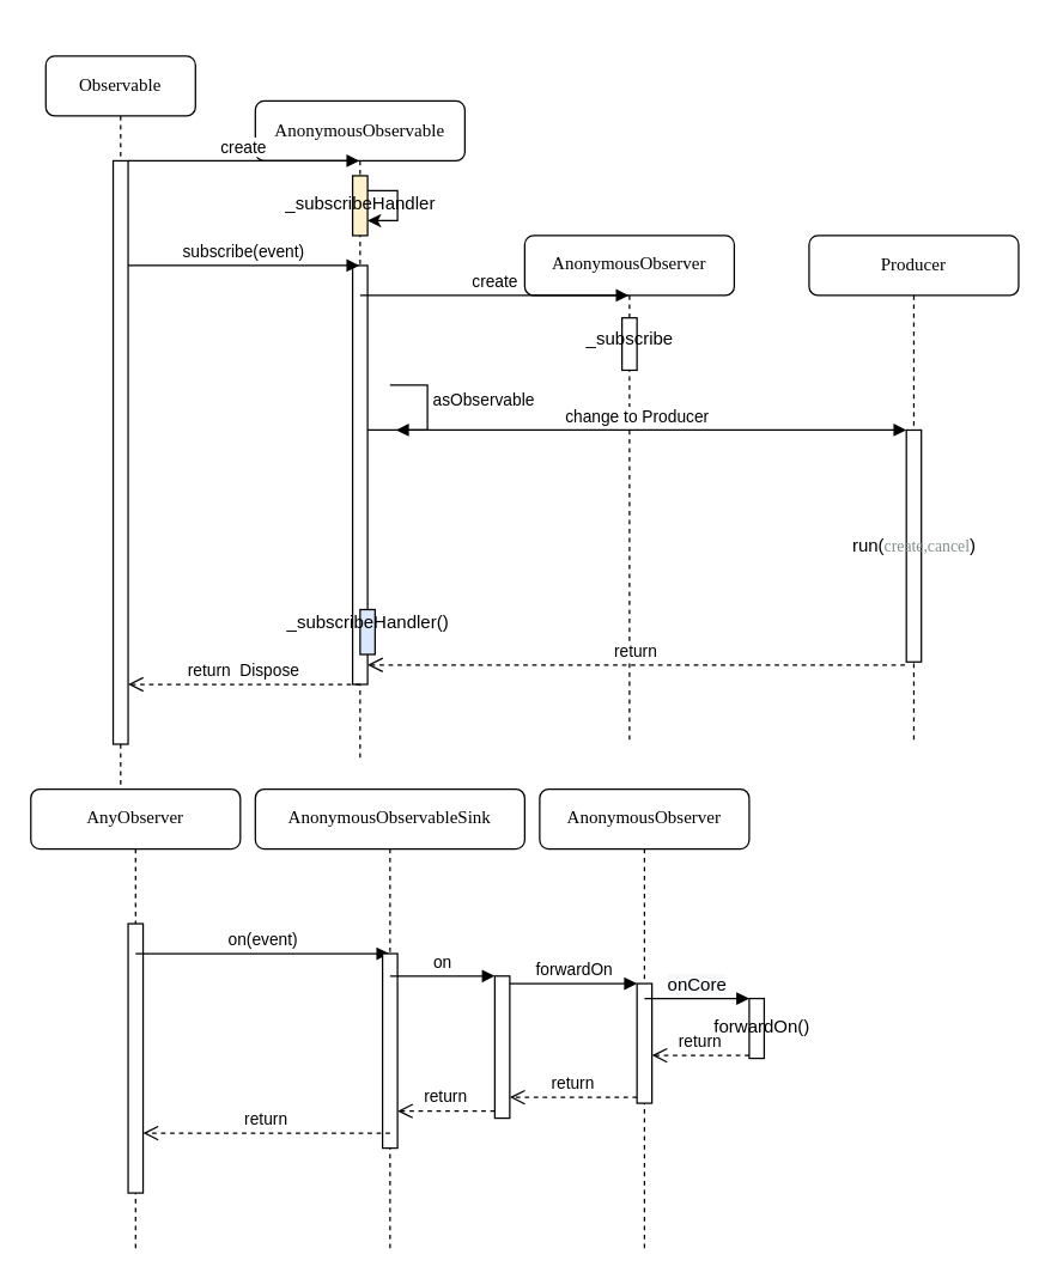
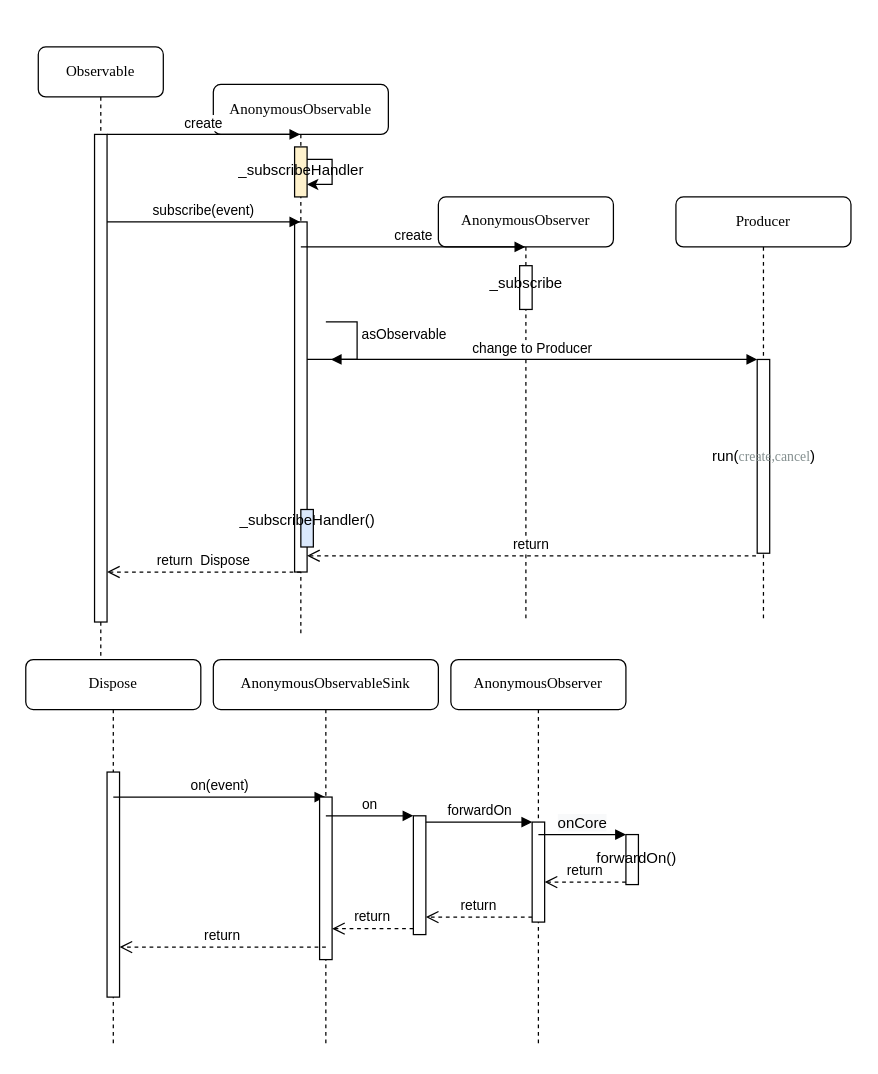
- <mxCell id="17" value="&lt;br/&gt;&lt;br/&gt;&lt;br/&gt;&lt;br/&gt;&lt;br/&gt;&lt;br/&gt;&lt;br/&gt;&lt;br/&gt;&lt;p class=&quot;p1&quot;&gt;AnyObserver&lt;/p&gt;" style="shape=umlLifeline;perimeter=lifelinePerimeter;whiteSpace=wrap;html=1;container=1;collapsible=0;recursiveResize=0;outlineConnect=0;rounded=1;shadow=0;comic=0;labelBackgroundColor=none;strokeColor=#000000;strokeWidth=1;fillColor=#FFFFFF;fontFamily=Verdana;fontSize=12;fontColor=#000000;align=center;verticalAlign=bottom;" parent="1" vertex="1"><mxGeometry x="20" y="510" width="140" height="310" as="geometry" /></mxCell>
+ <mxCell id="17" value="&lt;br/&gt;&lt;br/&gt;&lt;br/&gt;&lt;br/&gt;&lt;br/&gt;&lt;br/&gt;&lt;br/&gt;&lt;br/&gt;&lt;p class=&quot;p1&quot;&gt;Dispose&lt;/p&gt;" style="shape=umlLifeline;perimeter=lifelinePerimeter;whiteSpace=wrap;html=1;container=1;collapsible=0;recursiveResize=0;outlineConnect=0;rounded=1;shadow=0;comic=0;labelBackgroundColor=none;strokeColor=#000000;strokeWidth=1;fillColor=#FFFFFF;fontFamily=Verdana;fontSize=12;fontColor=#000000;align=center;verticalAlign=bottom;" parent="1" vertex="1"><mxGeometry x="20" y="510" width="140" height="310" as="geometry" /></mxCell>
